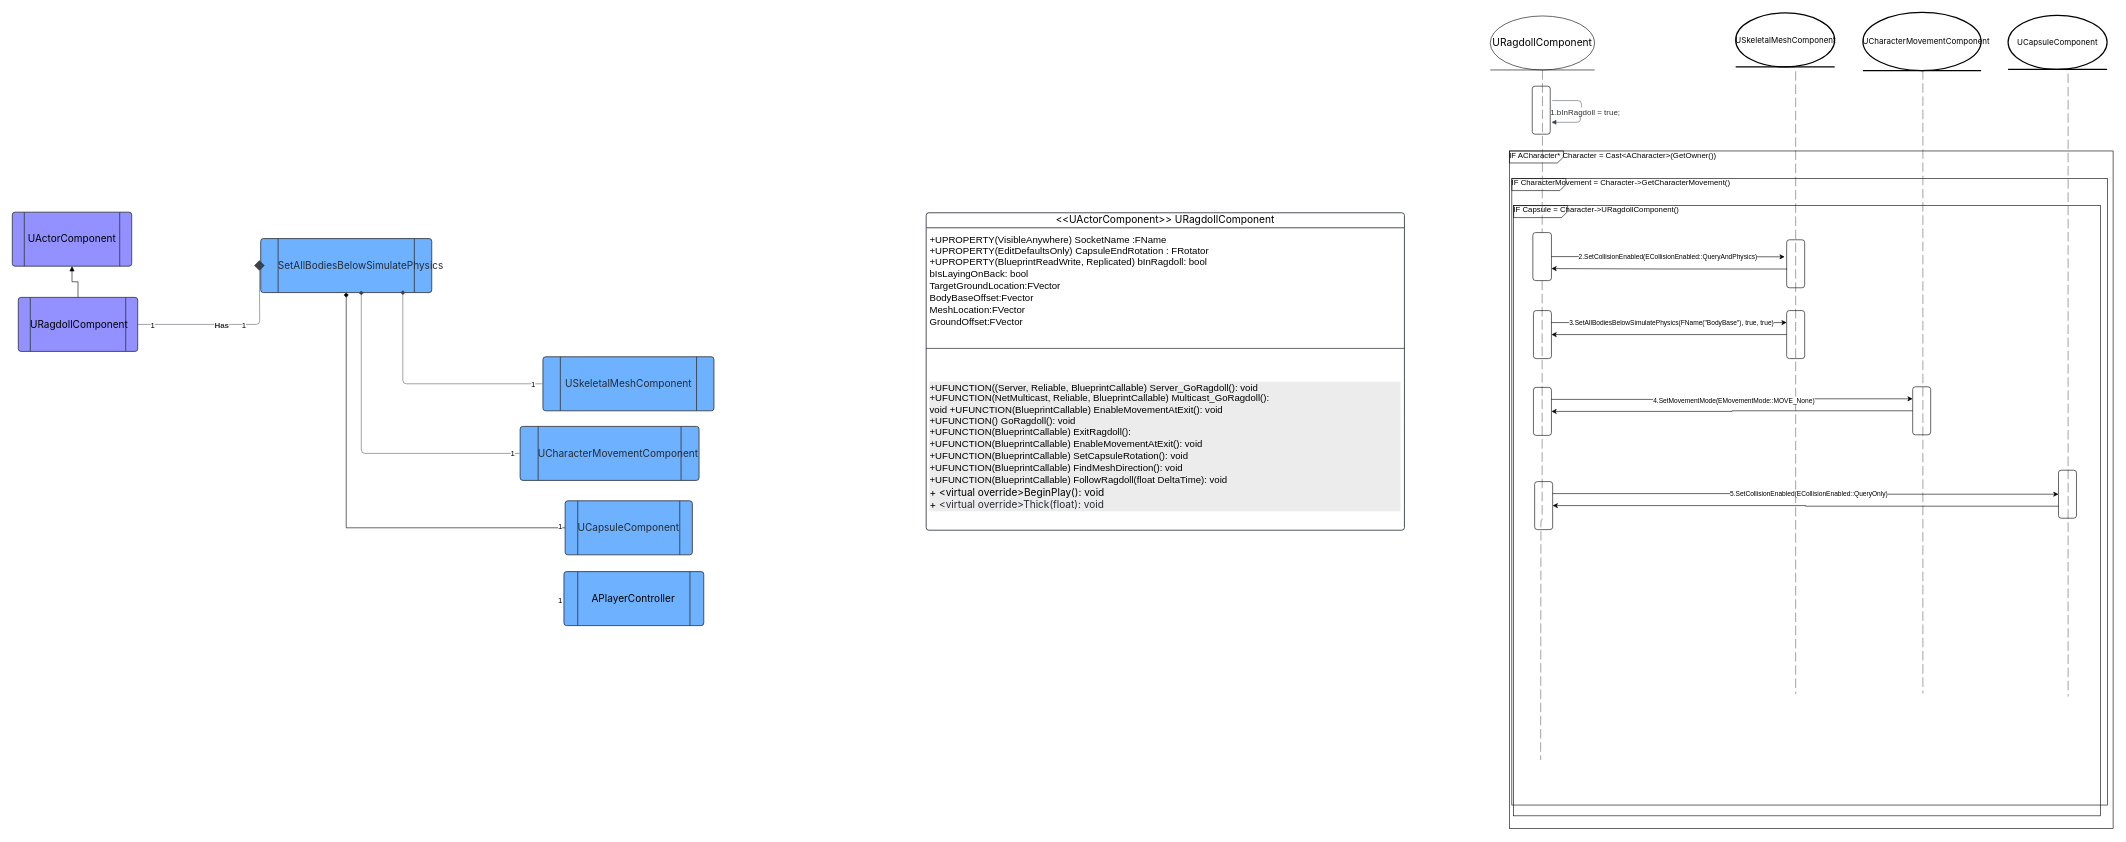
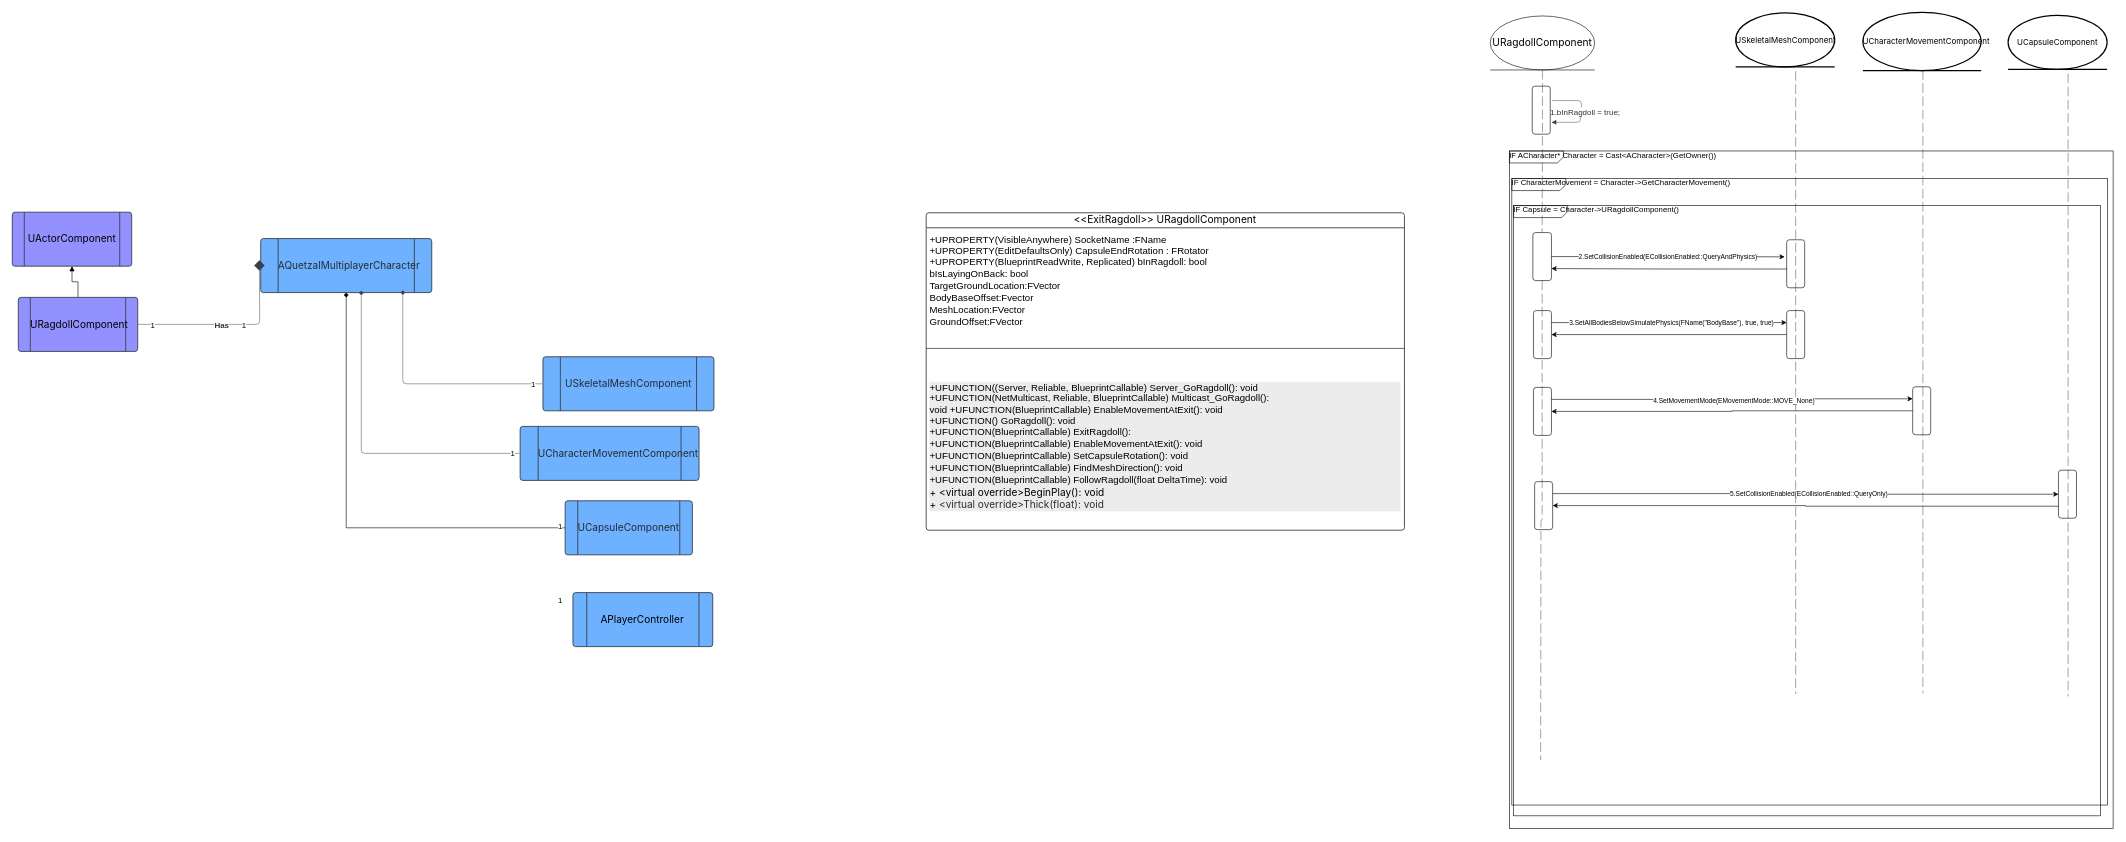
- <mxCell id="23" value="&lt;div style=&quot;display: flex; justify-content: center; text-align: center; align-items: baseline; font-size: 0; line-height: 1.25;margin-top: -2px;&quot;&gt;&lt;span&gt;&lt;span style=&quot;font-size:16.8px;font-family: Inter;&quot;&gt;&amp;lt;&amp;lt;&lt;/span&gt;&lt;span style=&quot;font-family: Inter; font-size: 17px;&quot;&gt;UActorComponent&lt;/span&gt;&lt;span style=&quot;font-size:16.8px;font-family: Inter;&quot;&gt;&amp;gt;&amp;gt;&amp;nbsp;&lt;/span&gt;&lt;span style=&quot;font-family: Inter; font-size: 17px; background-color: transparent; color: light-dark(rgb(0, 0, 0), rgb(255, 255, 255));&quot;&gt;URagdollComponent&lt;/span&gt;&lt;/span&gt;&lt;/div&gt;" style="swimlane;childLayout=stackLayout;horizontal=1;horizontalStack=0;resizeParent=1;resizeParentMax=0;resizeLast=0;collapsible=0;fontStyle=0;marginBottom=0;swimlaneFillColor=#ffffff;startSize=25;whiteSpace=wrap;overflow=block;blockSpacing=1;html=1;fontSize=13;align=left;spacing=0;strokeColor=#3a414a;strokeOpacity=100;fillOpacity=100;rounded=1;absoluteArcSize=1;arcSize=9;fillColor=#ffffff;strokeWidth=1.5;" vertex="1" parent="1"><mxGeometry x="1543" y="354" width="797" height="529" as="geometry" /></mxCell>
+ <mxCell id="23" value="&lt;div style=&quot;display: flex; justify-content: center; text-align: center; align-items: baseline; font-size: 0; line-height: 1.25;margin-top: -2px;&quot;&gt;&lt;span&gt;&lt;span style=&quot;font-size:16.8px;font-family: Inter;&quot;&gt;&amp;lt;&amp;lt;&lt;/span&gt;&lt;span style=&quot;font-family: Inter; font-size: 17px;&quot;&gt;ExitRagdoll&lt;/span&gt;&lt;span style=&quot;font-size:16.8px;font-family: Inter;&quot;&gt;&amp;gt;&amp;gt;&amp;nbsp;&lt;/span&gt;&lt;span style=&quot;font-family: Inter; font-size: 17px; background-color: transparent; color: light-dark(rgb(0, 0, 0), rgb(255, 255, 255));&quot;&gt;URagdollComponent&lt;/span&gt;&lt;/span&gt;&lt;/div&gt;" style="swimlane;childLayout=stackLayout;horizontal=1;horizontalStack=0;resizeParent=1;resizeParentMax=0;resizeLast=0;collapsible=0;fontStyle=0;marginBottom=0;swimlaneFillColor=#ffffff;startSize=25;whiteSpace=wrap;overflow=block;blockSpacing=1;html=1;fontSize=13;align=left;spacing=0;strokeColor=#3a414a;strokeOpacity=100;fillOpacity=100;rounded=1;absoluteArcSize=1;arcSize=9;fillColor=#ffffff;strokeWidth=1.5;" vertex="1" parent="1"><mxGeometry x="1543" y="354" width="797" height="529" as="geometry" /></mxCell>
- <mxCell id="4" value="&lt;span style=&quot;color: rgb(40, 44, 51);&quot;&gt;SetAllBodiesBelowSimulatePhysics&amp;nbsp;&lt;/span&gt;" style="html=1;overflow=block;blockSpacing=1;whiteSpace=wrap;shape=process;fontSize=16.7;fontFamily=Inter;spacing=0;strokeColor=#3a414a;strokeOpacity=100;fillOpacity=100;rounded=1;absoluteArcSize=1;arcSize=9;fillColor=#6db1ff;strokeWidth=1.5;lucidId=MCMXT4IfDRuU;" vertex="1" parent="1"><mxGeometry x="434" y="397" width="285" height="90" as="geometry" /></mxCell>
+ <mxCell id="4" value="&lt;span style=&quot;color: rgb(40, 44, 51);&quot;&gt;AQuetzalMultiplayerCharacter&amp;nbsp;&lt;/span&gt;" style="html=1;overflow=block;blockSpacing=1;whiteSpace=wrap;shape=process;fontSize=16.7;fontFamily=Inter;spacing=0;strokeColor=#3a414a;strokeOpacity=100;fillOpacity=100;rounded=1;absoluteArcSize=1;arcSize=9;fillColor=#6db1ff;strokeWidth=1.5;lucidId=MCMXT4IfDRuU;" vertex="1" parent="1"><mxGeometry x="434" y="397" width="285" height="90" as="geometry" /></mxCell>
- <mxCell id="30" value="&lt;span style=&quot;color: rgb(0, 0, 0);&quot;&gt;APlayerController&lt;/span&gt;" style="html=1;overflow=block;blockSpacing=1;whiteSpace=wrap;shape=process;fontSize=16.8;fontFamily=Inter;fontColor=#282c33;spacing=0;strokeColor=#3a414a;strokeOpacity=100;fillOpacity=100;rounded=1;absoluteArcSize=1;arcSize=9;fillColor=#6db1ff;strokeWidth=1.5;lucidId=8HMXNsgJqi0x;" vertex="1" parent="1"><mxGeometry x="939.32" y="952" width="233" height="90" as="geometry" /></mxCell>
+ <mxCell id="30" value="&lt;span style=&quot;color: rgb(0, 0, 0);&quot;&gt;APlayerController&lt;/span&gt;" style="html=1;overflow=block;blockSpacing=1;whiteSpace=wrap;shape=process;fontSize=16.8;fontFamily=Inter;fontColor=#282c33;spacing=0;strokeColor=#3a414a;strokeOpacity=100;fillOpacity=100;rounded=1;absoluteArcSize=1;arcSize=9;fillColor=#6db1ff;strokeWidth=1.5;lucidId=8HMXNsgJqi0x;" vertex="1" parent="1"><mxGeometry x="954.32" y="987" width="233" height="90" as="geometry" /></mxCell>
